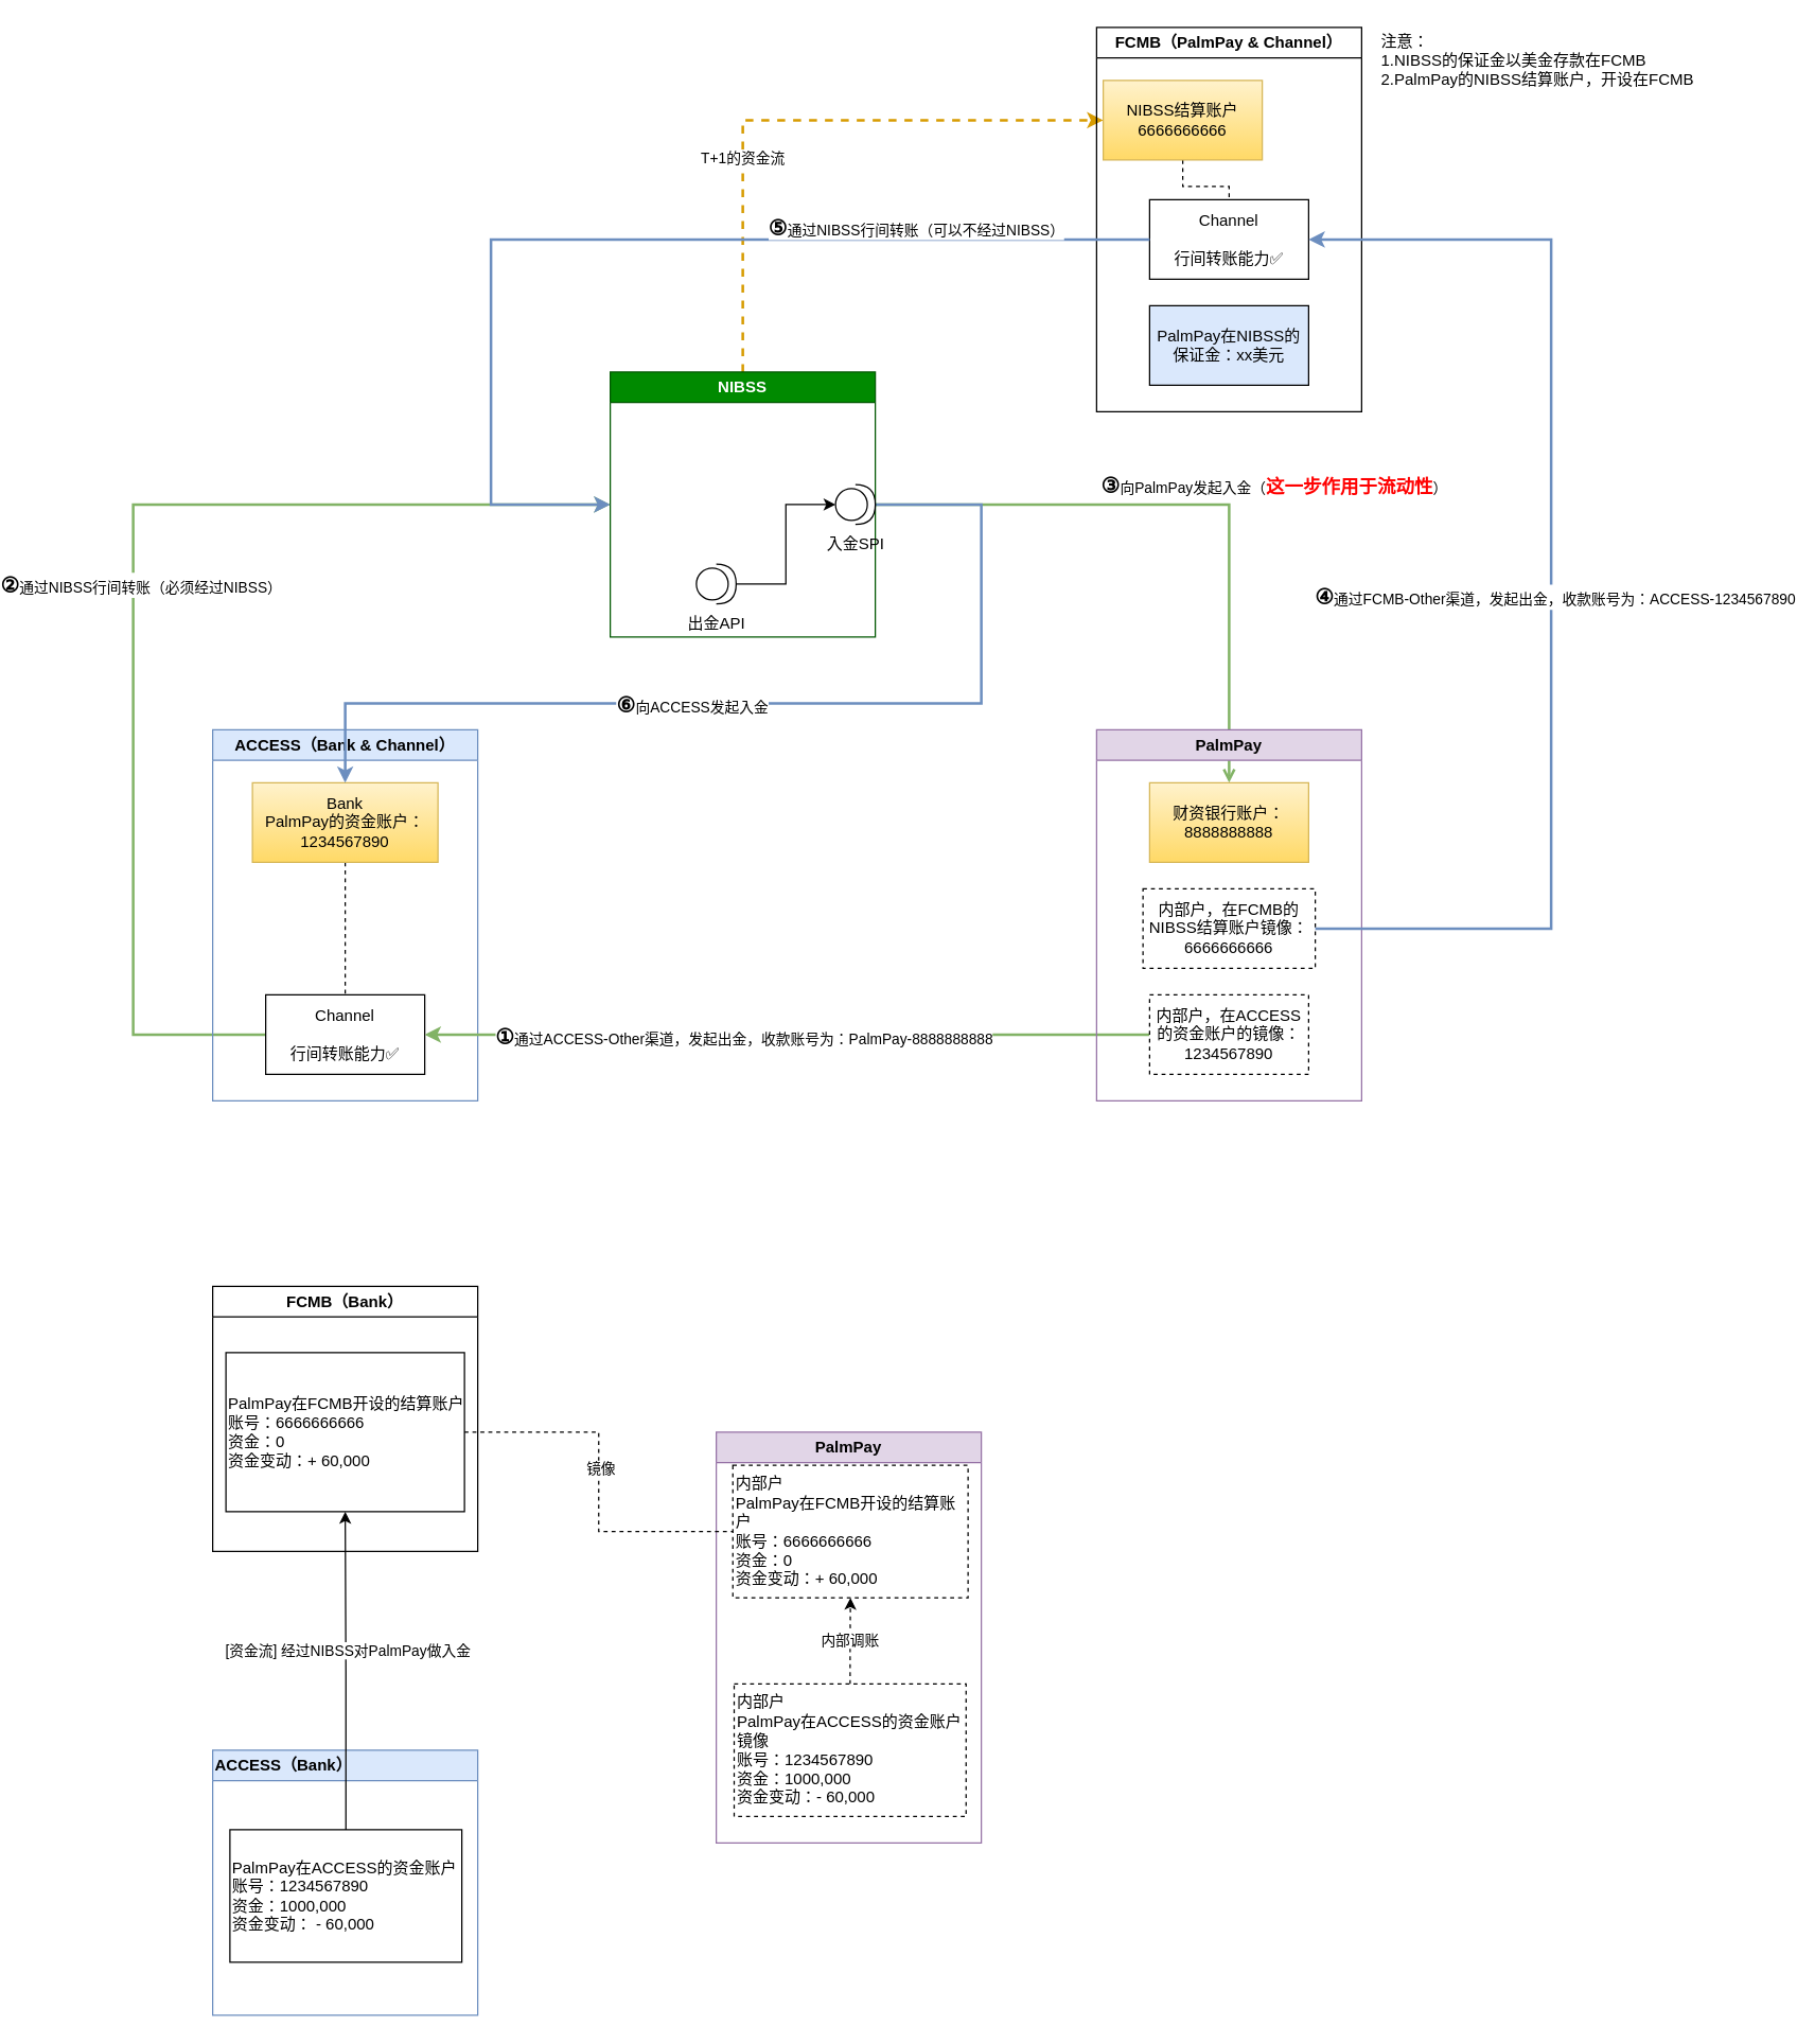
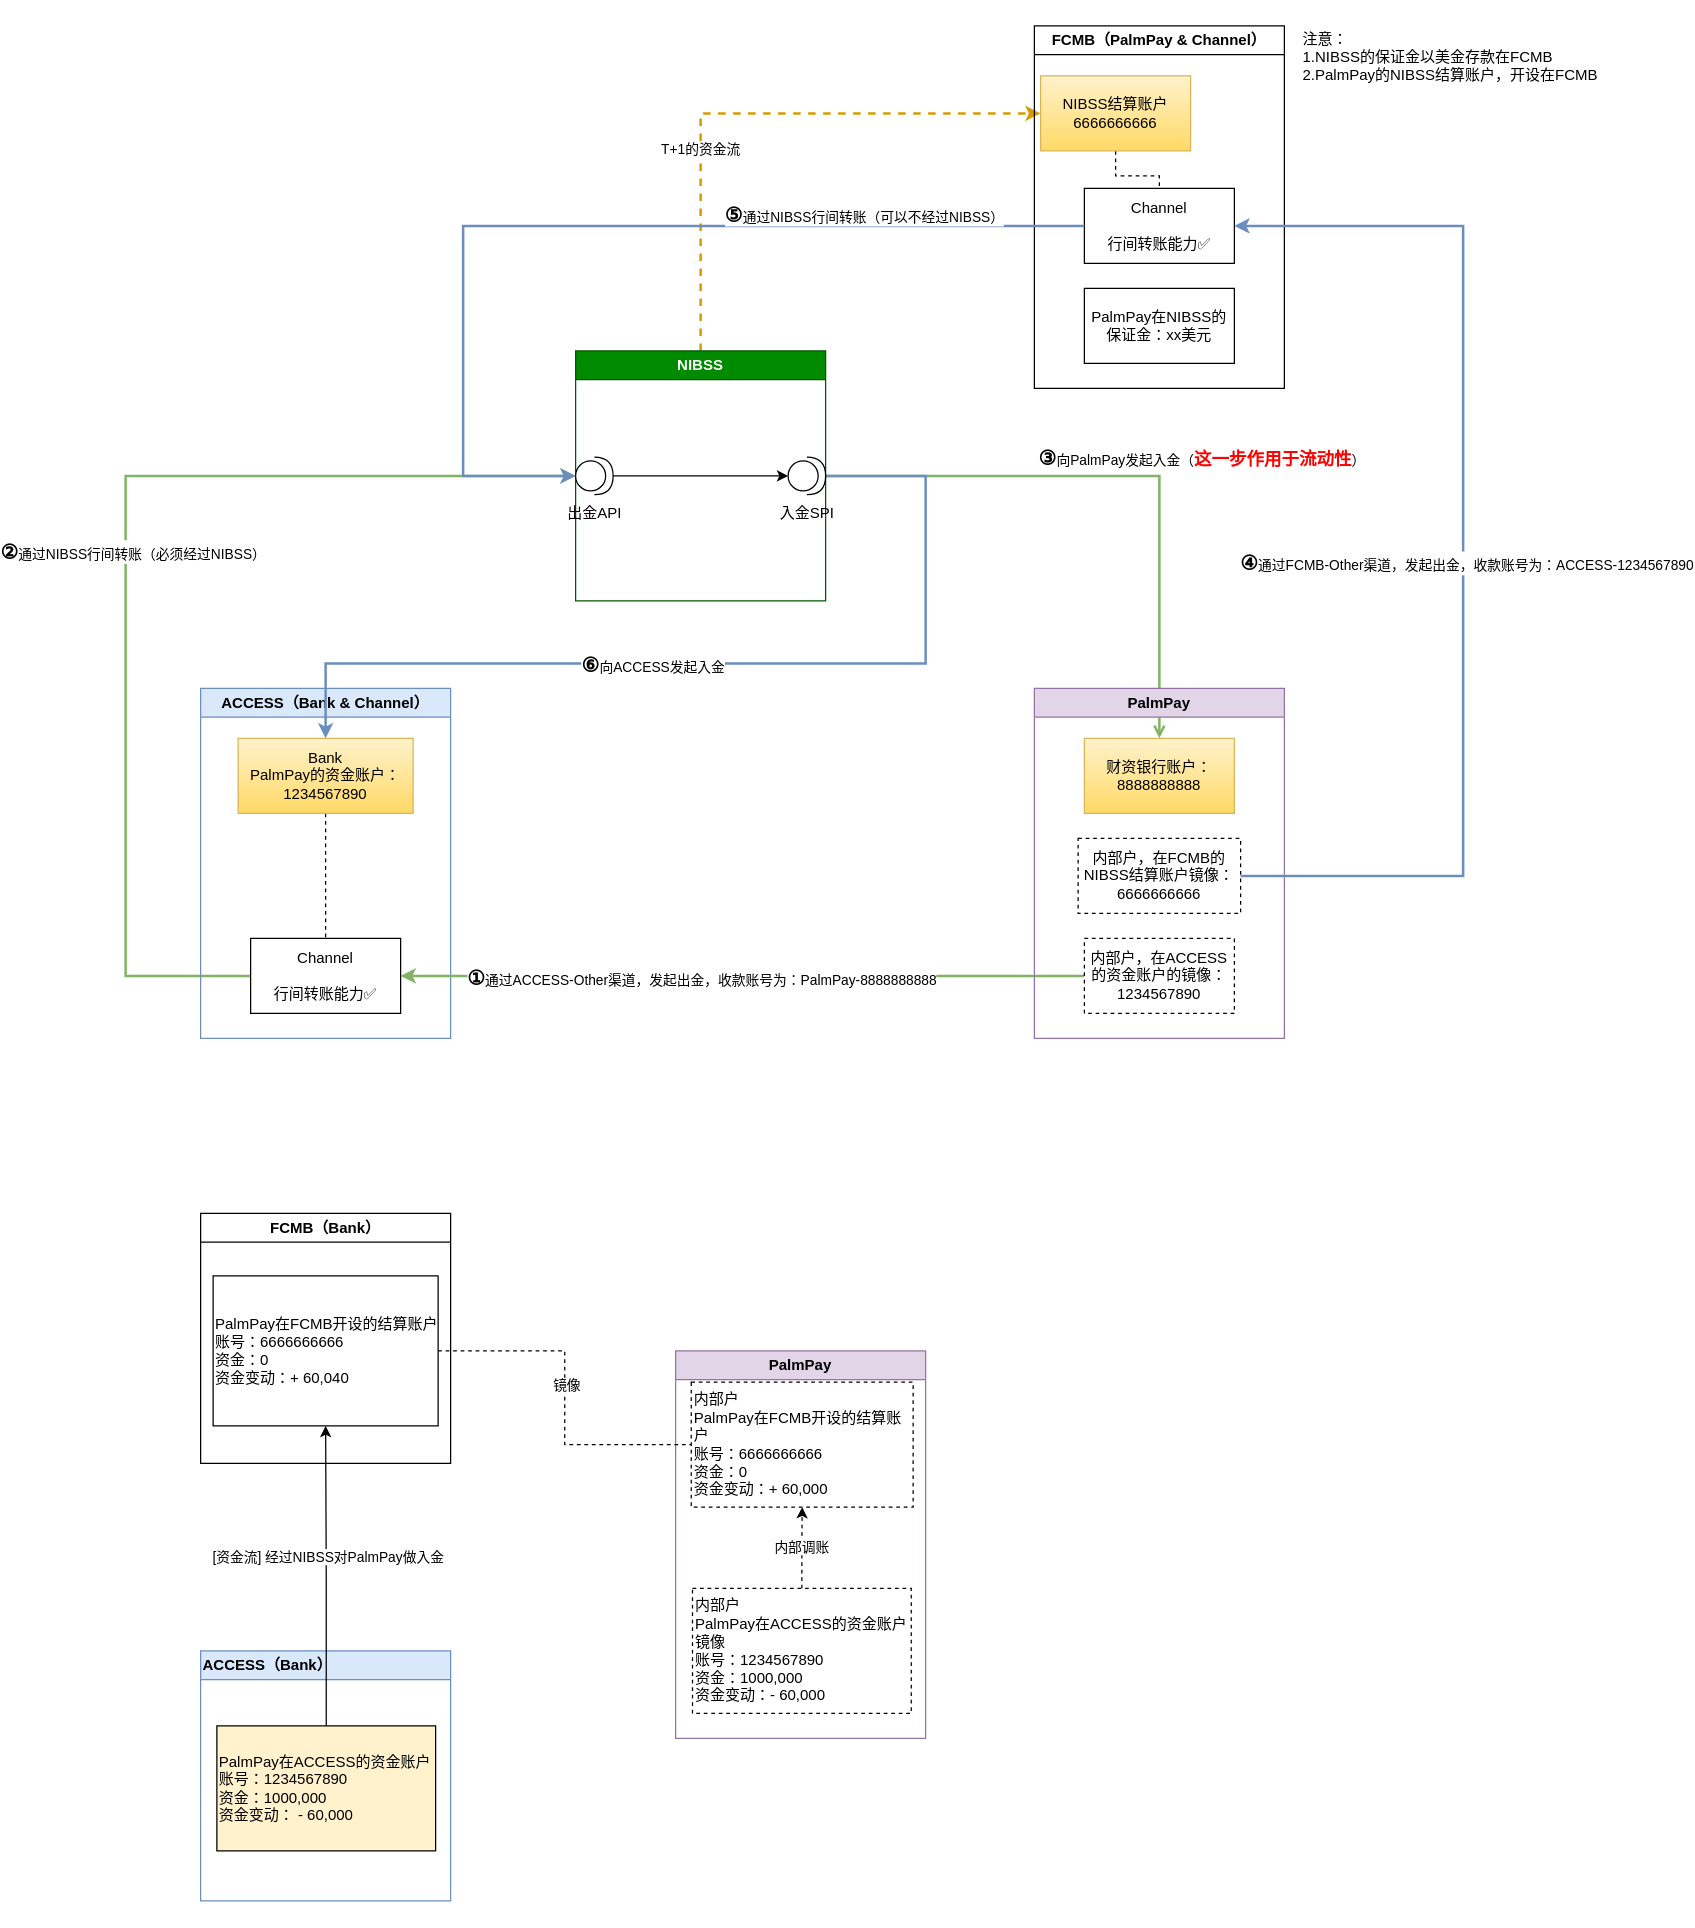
- <mxCell id="25" value="&lt;div&gt;PalmPay在NIBSS的保证金：xx美元&lt;/div&gt;" style="rounded=0;whiteSpace=wrap;html=1;fillColor=#dae8fc;" vertex="1" parent="24"><mxGeometry x="40" y="210" width="120" height="60" as="geometry" /></mxCell>
+ <mxCell id="25" value="&lt;div&gt;PalmPay在NIBSS的保证金：xx美元&lt;/div&gt;" style="rounded=0;whiteSpace=wrap;html=1;" vertex="1" parent="24"><mxGeometry x="40" y="210" width="120" height="60" as="geometry" /></mxCell>
- <mxCell id="15" value="出金API" style="shape=providedRequiredInterface;html=1;verticalLabelPosition=bottom;sketch=0;" vertex="1" parent="14"><mxGeometry x="65" y="145" width="30" height="30" as="geometry" /></mxCell>
+ <mxCell id="15" value="出金API" style="shape=providedRequiredInterface;html=1;verticalLabelPosition=bottom;sketch=0;" vertex="1" parent="14"><mxGeometry y="85" width="30" height="30" as="geometry" /></mxCell>
- <mxCell id="37" value="PalmPay在FCMB开设的结算账户&lt;div&gt;账号：6666666666&lt;/div&gt;&lt;div&gt;资金：0&lt;/div&gt;&lt;div&gt;资金变动：+ 60,000&lt;/div&gt;" style="rounded=0;whiteSpace=wrap;html=1;align=left;" vertex="1" parent="36"><mxGeometry x="10" y="50" width="180" height="120" as="geometry" /></mxCell>
+ <mxCell id="37" value="PalmPay在FCMB开设的结算账户&lt;div&gt;账号：6666666666&lt;/div&gt;&lt;div&gt;资金：0&lt;/div&gt;&lt;div&gt;资金变动：+ 60,040&lt;/div&gt;" style="rounded=0;whiteSpace=wrap;html=1;align=left;" vertex="1" parent="36"><mxGeometry x="10" y="50" width="180" height="120" as="geometry" /></mxCell>
- <mxCell id="35" value="PalmPay在ACCESS的资金账户&lt;div&gt;账号：1234567890&lt;/div&gt;&lt;div&gt;资金：1000,000&lt;/div&gt;&lt;div&gt;资金变动： - 60,000&lt;/div&gt;" style="rounded=0;whiteSpace=wrap;html=1;align=left;" vertex="1" parent="34"><mxGeometry x="13" y="60" width="175" height="100" as="geometry" /></mxCell>
+ <mxCell id="35" value="PalmPay在ACCESS的资金账户&lt;div&gt;账号：1234567890&lt;/div&gt;&lt;div&gt;资金：1000,000&lt;/div&gt;&lt;div&gt;资金变动： - 60,000&lt;/div&gt;" style="rounded=0;whiteSpace=wrap;html=1;align=left;fillColor=#fff2cc;" vertex="1" parent="34"><mxGeometry x="13" y="60" width="175" height="100" as="geometry" /></mxCell>
